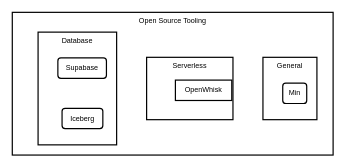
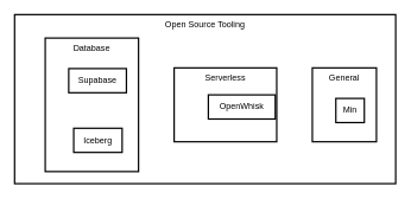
- <mxCell id="4" value="Supabase" style="whiteSpace=wrap;strokeWidth=2;rounded=1;" vertex="1" parent="3"><mxGeometry x="33" y="43" width="81" height="34" as="geometry" /></mxCell>
+ <mxCell id="4" value="Supabase" style="whiteSpace=wrap;strokeWidth=2;" vertex="1" parent="3"><mxGeometry x="33" y="43" width="81" height="34" as="geometry" /></mxCell>
- <mxCell id="9" value="Min" style="whiteSpace=wrap;strokeWidth=2;rounded=1;" vertex="1" parent="8"><mxGeometry x="33" y="43" width="40" height="34" as="geometry" /></mxCell>
+ <mxCell id="9" value="Min" style="whiteSpace=wrap;strokeWidth=2;" vertex="1" parent="8"><mxGeometry x="33" y="43" width="40" height="34" as="geometry" /></mxCell>
- <mxCell id="5" value="Iceberg" style="whiteSpace=wrap;strokeWidth=2;rounded=1;" vertex="1" parent="3"><mxGeometry x="40" y="127" width="68" height="34" as="geometry" /></mxCell>
+ <mxCell id="5" value="Iceberg" style="whiteSpace=wrap;strokeWidth=2;" vertex="1" parent="3"><mxGeometry x="40" y="127" width="68" height="34" as="geometry" /></mxCell>
